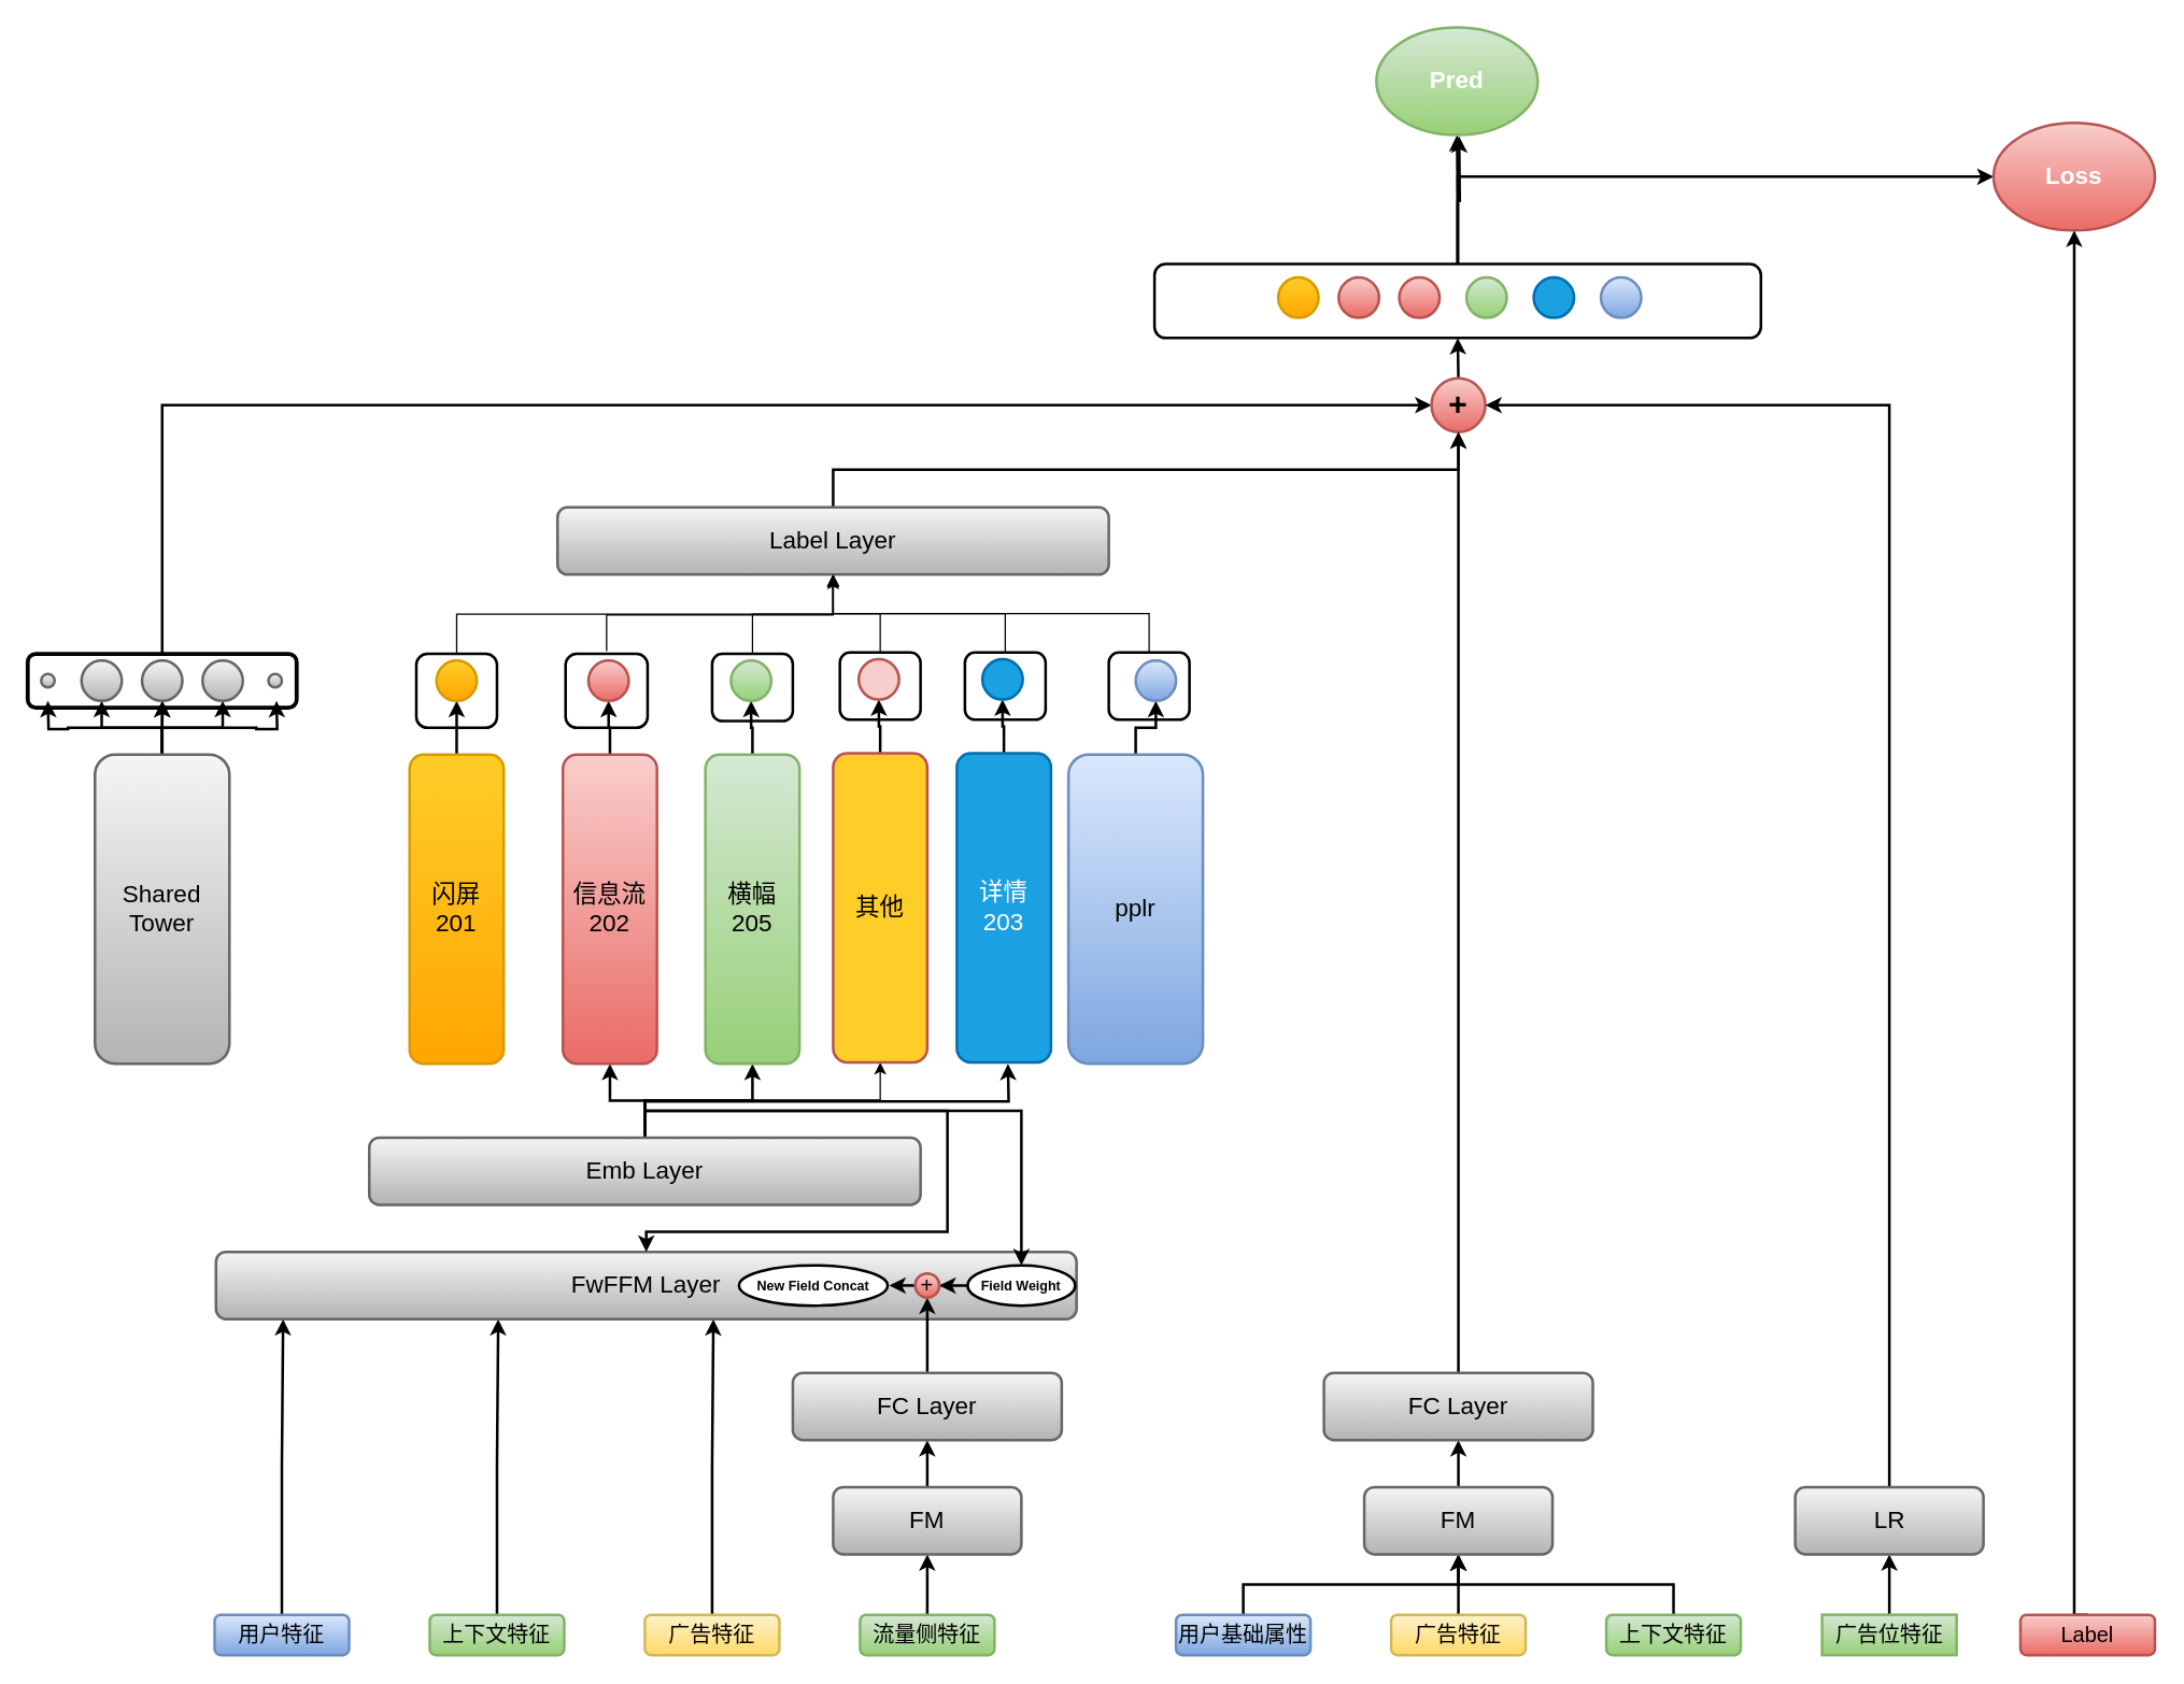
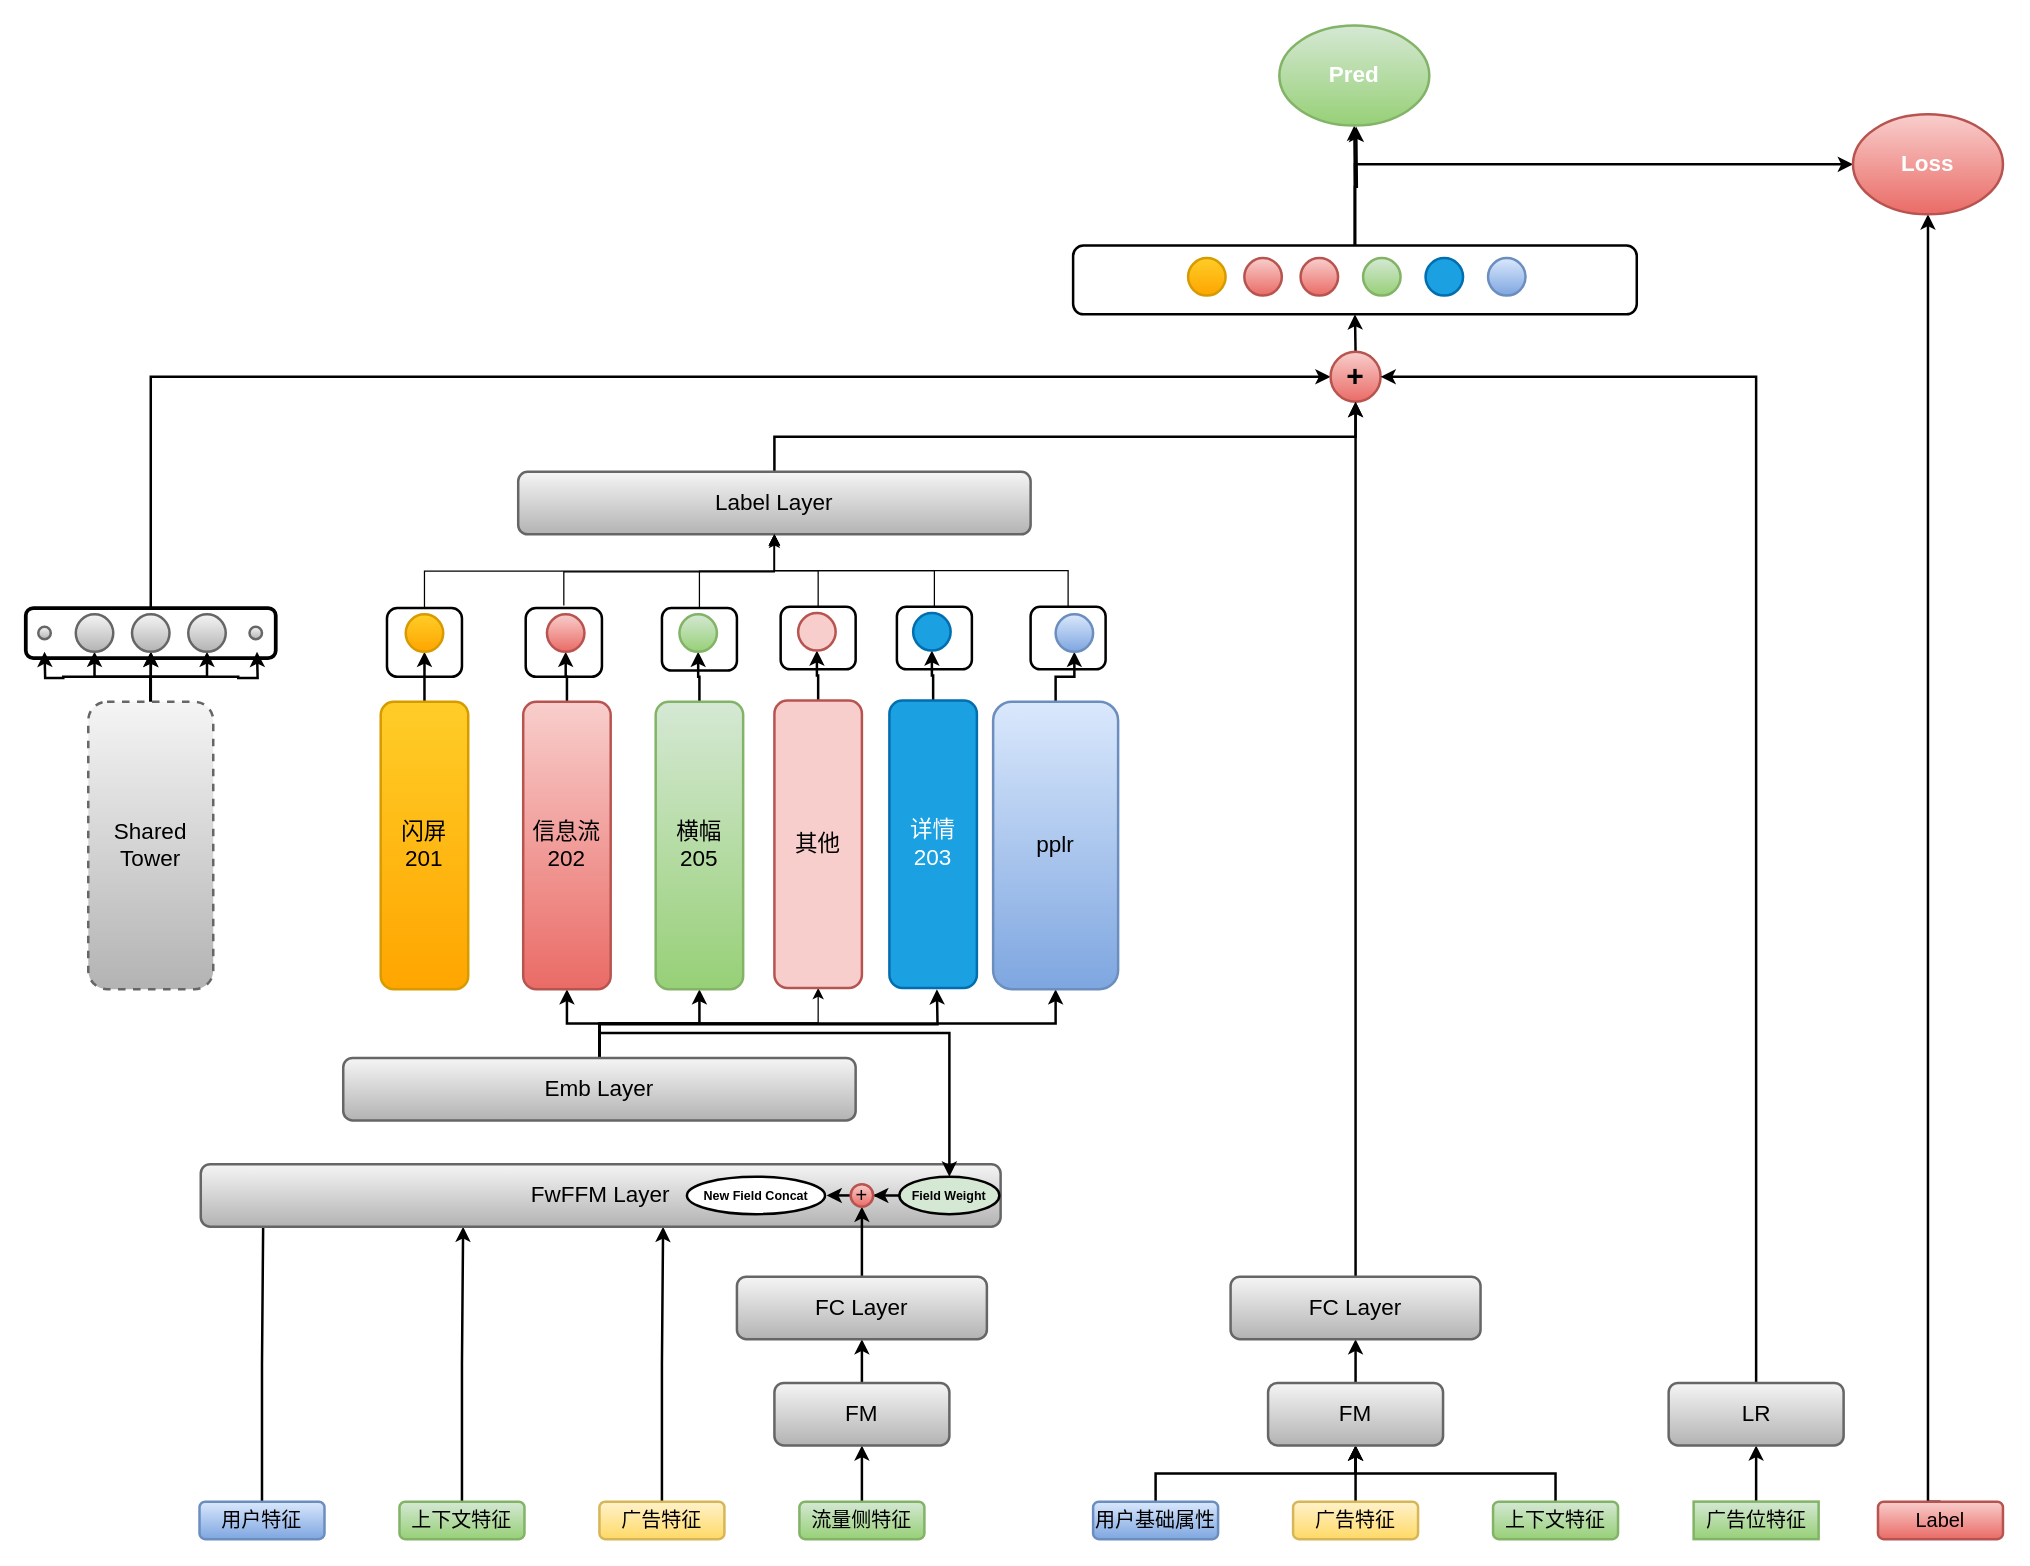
- <mxCell id="92" value="其他" style="rounded=1;whiteSpace=wrap;html=1;fontSize=18;fillColor=#ffcd28;strokeColor=#b85450;strokeWidth=2;" vertex="1" parent="1"><mxGeometry x="619" y="560" width="70" height="230" as="geometry" /></mxCell>
+ <mxCell id="92" value="其他" style="rounded=1;whiteSpace=wrap;html=1;fontSize=18;fillColor=#f8cecc;strokeColor=#b85450;strokeWidth=2;" vertex="1" parent="1"><mxGeometry x="619" y="560" width="70" height="230" as="geometry" /></mxCell>
- <mxCell id="29" value="Shared&lt;br style=&quot;font-size: 18px;&quot;&gt;Tower" style="rounded=1;whiteSpace=wrap;html=1;fontSize=18;fillColor=#f5f5f5;gradientColor=#b3b3b3;strokeColor=#666666;strokeWidth=2;" vertex="1" parent="1"><mxGeometry x="70" y="561" width="100" height="230" as="geometry" /></mxCell>
+ <mxCell id="29" value="Shared&lt;br style=&quot;font-size: 18px;&quot;&gt;Tower" style="rounded=1;whiteSpace=wrap;html=1;fontSize=18;fillColor=#f5f5f5;gradientColor=#b3b3b3;strokeColor=#666666;strokeWidth=2;dashed=1;" vertex="1" parent="1"><mxGeometry x="70" y="561" width="100" height="230" as="geometry" /></mxCell>
- <mxCell id="34" style="edgeStyle=orthogonalEdgeStyle;rounded=0;orthogonalLoop=1;jettySize=auto;html=1;exitX=0.5;exitY=0;exitDx=0;exitDy=0;strokeWidth=2;" edge="1" parent="1" source="36" target="20"><mxGeometry relative="1" as="geometry" /></mxCell>
+ <mxCell id="34" style="edgeStyle=orthogonalEdgeStyle;rounded=0;orthogonalLoop=1;jettySize=auto;html=1;exitX=0.5;exitY=0;exitDx=0;exitDy=0;entryX=0.5;entryY=1;entryDx=0;entryDy=0;strokeWidth=2;" edge="1" parent="1" source="36" target="44"><mxGeometry relative="1" as="geometry" /></mxCell>
- <mxCell id="83" value="&lt;b&gt;Field Weight&lt;/b&gt;" style="ellipse;whiteSpace=wrap;html=1;shadow=0;fontSize=10;strokeWidth=2;" vertex="1" parent="1"><mxGeometry x="719" y="941" width="80" height="30" as="geometry" /></mxCell>
+ <mxCell id="83" value="&lt;b&gt;Field Weight&lt;/b&gt;" style="ellipse;whiteSpace=wrap;html=1;shadow=0;fontSize=10;strokeWidth=2;fillColor=#d5e8d4;" vertex="1" parent="1"><mxGeometry x="719" y="941" width="80" height="30" as="geometry" /></mxCell>
- <mxCell id="2" style="edgeStyle=orthogonalEdgeStyle;rounded=0;orthogonalLoop=1;jettySize=auto;html=1;exitX=0.5;exitY=0;exitDx=0;exitDy=0;entryX=0.078;entryY=1;entryDx=0;entryDy=0;entryPerimeter=0;strokeWidth=2;" edge="1" parent="1" source="3" target="20"><mxGeometry relative="1" as="geometry" /></mxCell>
+ <mxCell id="2" style="edgeStyle=orthogonalEdgeStyle;rounded=0;orthogonalLoop=1;jettySize=auto;html=1;exitX=0.5;exitY=0;exitDx=0;exitDy=0;entryX=0.078;entryY=1;entryDx=0;entryDy=0;entryPerimeter=0;strokeWidth=2;endArrow=none;" edge="1" parent="1" source="3" target="20"><mxGeometry relative="1" as="geometry" /></mxCell>
